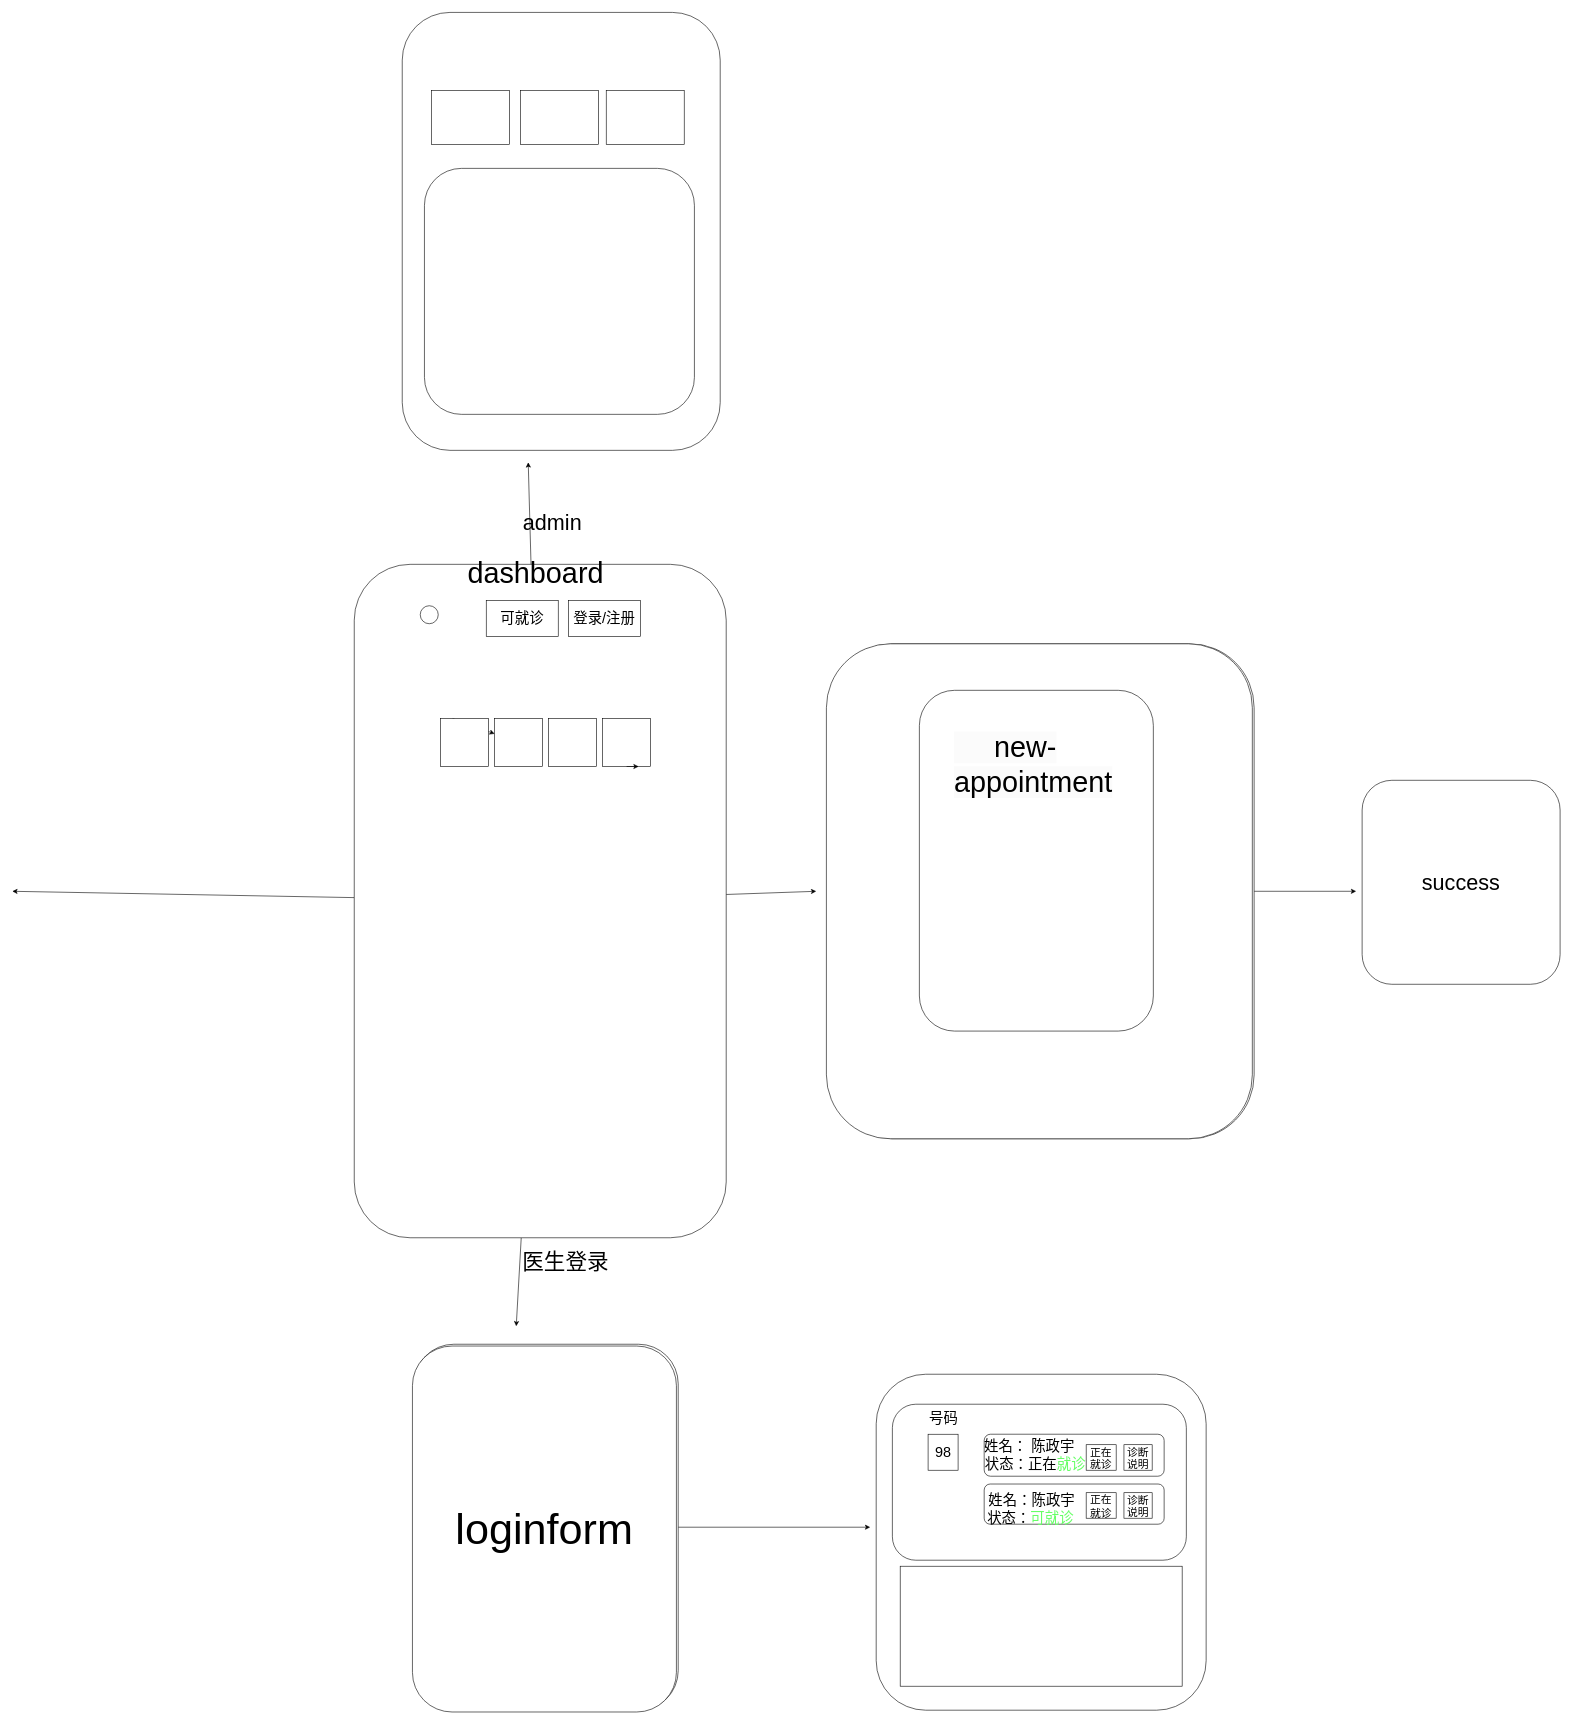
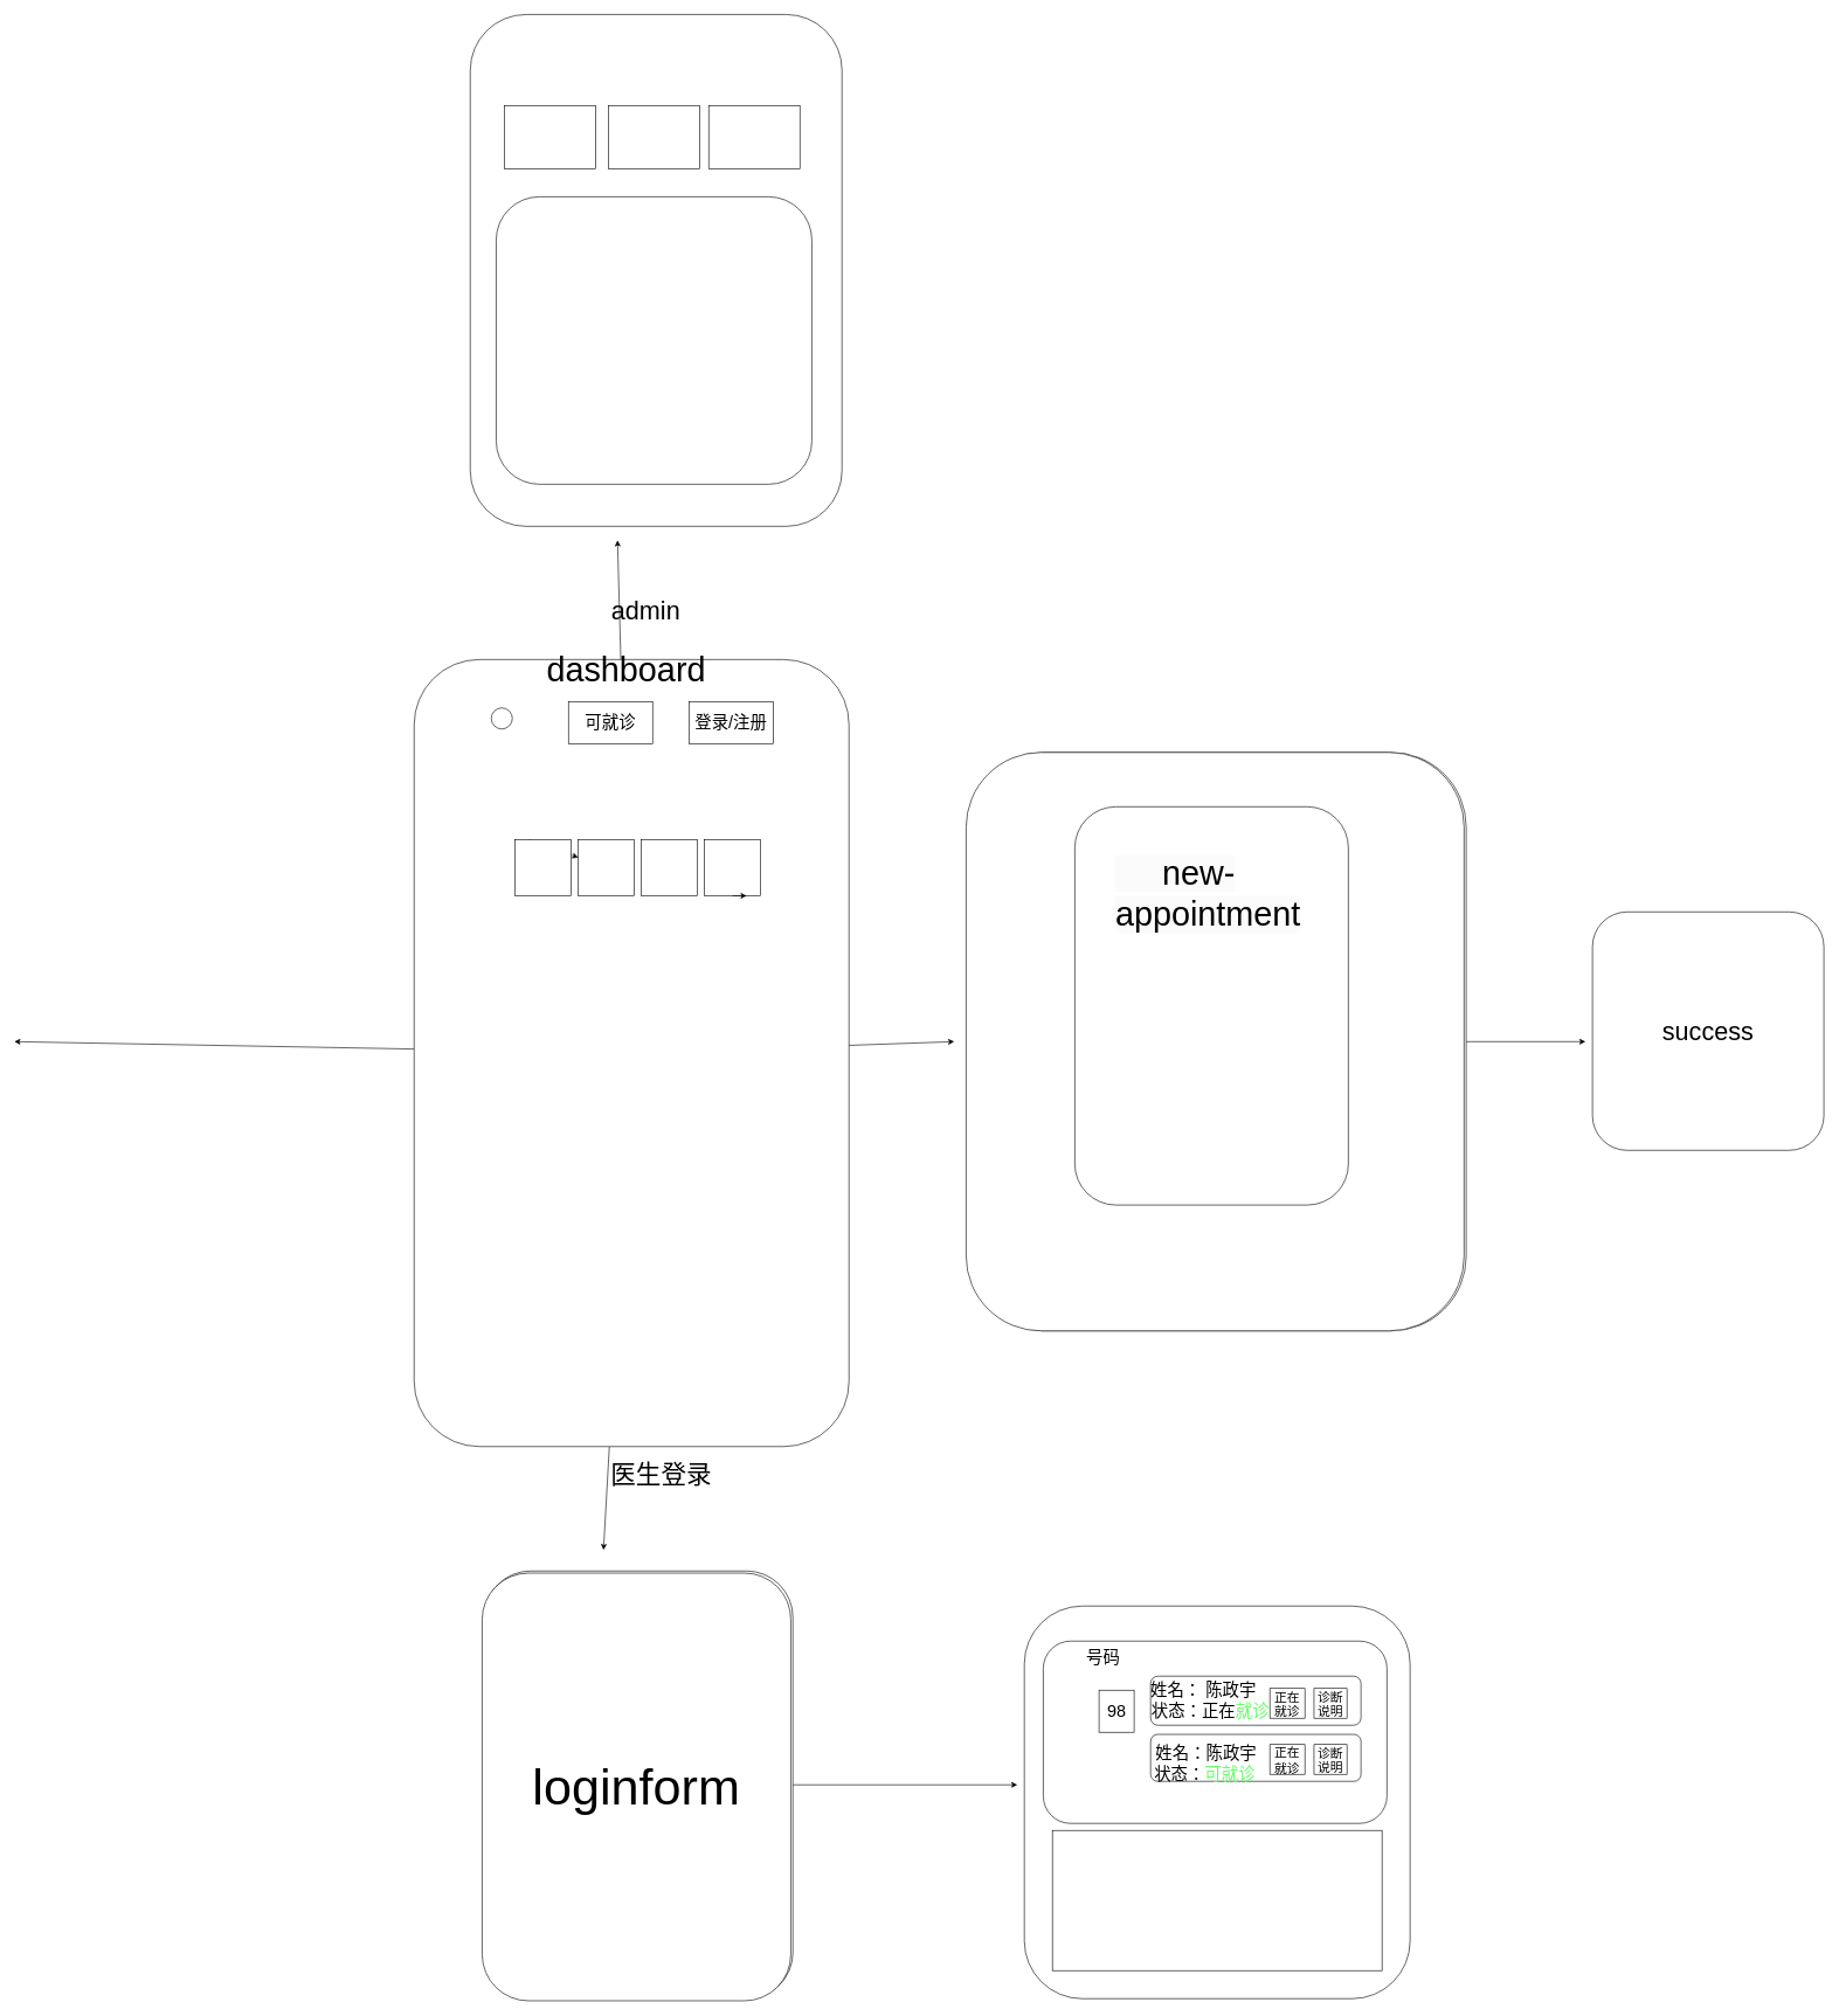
- <mxCell id="49" value="登录/注册" style="rounded=0;whiteSpace=wrap;html=1;fontSize=24;" parent="1" vertex="1"><mxGeometry x="947" width="120" height="60" as="geometry" y="1000" /></mxCell>
+ <mxCell id="49" value="登录/注册" style="rounded=0;whiteSpace=wrap;html=1;fontSize=24;" parent="1" vertex="1"><mxGeometry x="982" y="1000" width="120" height="60" as="geometry" /></mxCell>
- <mxCell id="36" value="98" style="rounded=0;whiteSpace=wrap;html=1;fontSize=24;" parent="1" vertex="1"><mxGeometry x="1546.5" y="2390" width="50" height="60" as="geometry" /></mxCell>
+ <mxCell id="36" value="98" style="rounded=0;whiteSpace=wrap;html=1;fontSize=24;" parent="1" vertex="1"><mxGeometry x="1566.5" y="2410" width="50" height="60" as="geometry" /></mxCell>
